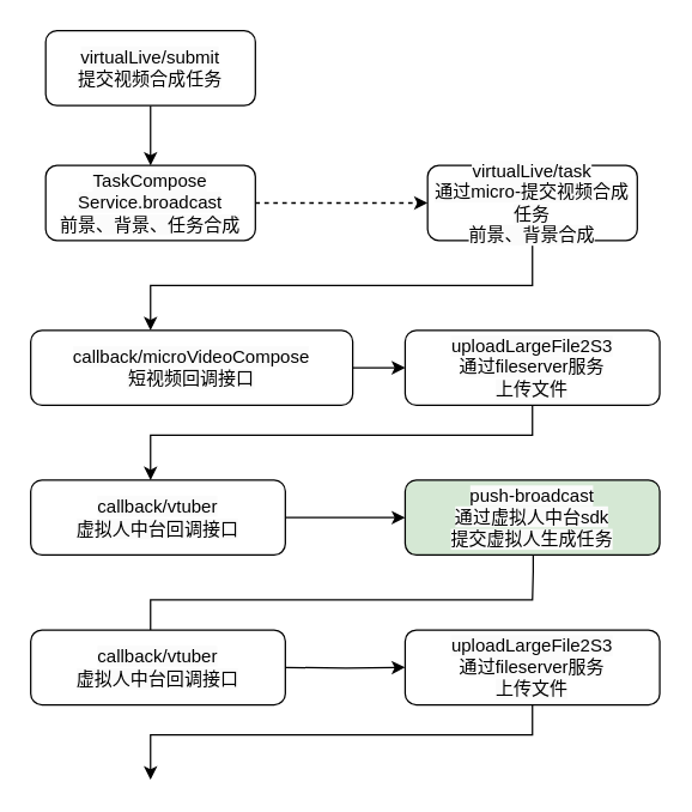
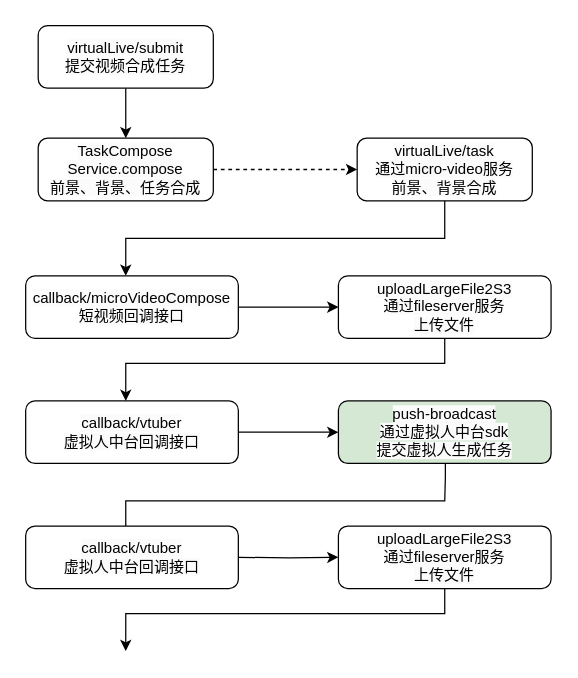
- <mxCell id="5" value="&lt;span style=&quot;color: rgb(0, 0, 0); font-family: Helvetica; font-size: 12px; font-style: normal; font-variant-ligatures: normal; font-variant-caps: normal; font-weight: 400; letter-spacing: normal; orphans: 2; text-indent: 0px; text-transform: none; widows: 2; word-spacing: 0px; -webkit-text-stroke-width: 0px; background-color: rgb(251, 251, 251); text-decoration-thickness: initial; text-decoration-style: initial; text-decoration-color: initial; float: none; display: inline !important;&quot;&gt;TaskCompose&lt;br&gt;Service.broadcast&lt;br style=&quot;border-color: var(--border-color);&quot;&gt;前景、背景、任务合成&lt;br&gt;&lt;/span&gt;" style="rounded=1;whiteSpace=wrap;html=1;align=center;" vertex="1" parent="1"><mxGeometry x="30" y="110" width="140" height="50" as="geometry" /></mxCell>
+ <mxCell id="5" value="&lt;span style=&quot;color: rgb(0, 0, 0); font-family: Helvetica; font-size: 12px; font-style: normal; font-variant-ligatures: normal; font-variant-caps: normal; font-weight: 400; letter-spacing: normal; orphans: 2; text-indent: 0px; text-transform: none; widows: 2; word-spacing: 0px; -webkit-text-stroke-width: 0px; background-color: rgb(251, 251, 251); text-decoration-thickness: initial; text-decoration-style: initial; text-decoration-color: initial; float: none; display: inline !important;&quot;&gt;TaskCompose&lt;br&gt;Service.compose&lt;br style=&quot;border-color: var(--border-color);&quot;&gt;前景、背景、任务合成&lt;br&gt;&lt;/span&gt;" style="rounded=1;whiteSpace=wrap;html=1;align=center;" vertex="1" parent="1"><mxGeometry x="30" y="110" width="140" height="50" as="geometry" /></mxCell>
- <mxCell id="7" value="&lt;span style=&quot;color: rgb(0, 0, 0); font-family: Helvetica; font-size: 12px; font-style: normal; font-variant-ligatures: normal; font-variant-caps: normal; font-weight: 400; letter-spacing: normal; orphans: 2; text-indent: 0px; text-transform: none; widows: 2; word-spacing: 0px; -webkit-text-stroke-width: 0px; background-color: rgb(251, 251, 251); text-decoration-thickness: initial; text-decoration-style: initial; text-decoration-color: initial; float: none; display: inline !important;&quot;&gt;virtualLive/task&lt;br&gt;通过micro-提交视频合成任务&lt;br&gt;前景、背景合成&lt;br&gt;&lt;/span&gt;" style="rounded=1;whiteSpace=wrap;html=1;align=center;" vertex="1" parent="1"><mxGeometry x="285" y="110" width="140" height="50" as="geometry" /></mxCell>
+ <mxCell id="7" value="&lt;span style=&quot;color: rgb(0, 0, 0); font-family: Helvetica; font-size: 12px; font-style: normal; font-variant-ligatures: normal; font-variant-caps: normal; font-weight: 400; letter-spacing: normal; orphans: 2; text-indent: 0px; text-transform: none; widows: 2; word-spacing: 0px; -webkit-text-stroke-width: 0px; background-color: rgb(251, 251, 251); text-decoration-thickness: initial; text-decoration-style: initial; text-decoration-color: initial; float: none; display: inline !important;&quot;&gt;virtualLive/task&lt;br&gt;通过micro-video服务&lt;br&gt;前景、背景合成&lt;br&gt;&lt;/span&gt;" style="rounded=1;whiteSpace=wrap;html=1;align=center;" vertex="1" parent="1"><mxGeometry x="285" y="110" width="140" height="50" as="geometry" /></mxCell>
- <mxCell id="9" value="&lt;span style=&quot;color: rgb(0, 0, 0); font-family: Helvetica; font-size: 12px; font-style: normal; font-variant-ligatures: normal; font-variant-caps: normal; font-weight: 400; letter-spacing: normal; orphans: 2; text-indent: 0px; text-transform: none; widows: 2; word-spacing: 0px; -webkit-text-stroke-width: 0px; background-color: rgb(251, 251, 251); text-decoration-thickness: initial; text-decoration-style: initial; text-decoration-color: initial; float: none; display: inline !important;&quot;&gt;callback/microVideoCompose&lt;br&gt;短视频回调接口&lt;br&gt;&lt;/span&gt;" style="rounded=1;whiteSpace=wrap;html=1;align=center;" vertex="1" parent="1"><mxGeometry x="20" y="220" width="215" height="50" as="geometry" /></mxCell>
+ <mxCell id="9" value="&lt;span style=&quot;color: rgb(0, 0, 0); font-family: Helvetica; font-size: 12px; font-style: normal; font-variant-ligatures: normal; font-variant-caps: normal; font-weight: 400; letter-spacing: normal; orphans: 2; text-indent: 0px; text-transform: none; widows: 2; word-spacing: 0px; -webkit-text-stroke-width: 0px; background-color: rgb(251, 251, 251); text-decoration-thickness: initial; text-decoration-style: initial; text-decoration-color: initial; float: none; display: inline !important;&quot;&gt;callback/microVideoCompose&lt;br&gt;短视频回调接口&lt;br&gt;&lt;/span&gt;" style="rounded=1;whiteSpace=wrap;html=1;align=center;" vertex="1" parent="1"><mxGeometry x="20" y="220" width="170" height="50" as="geometry" /></mxCell>
